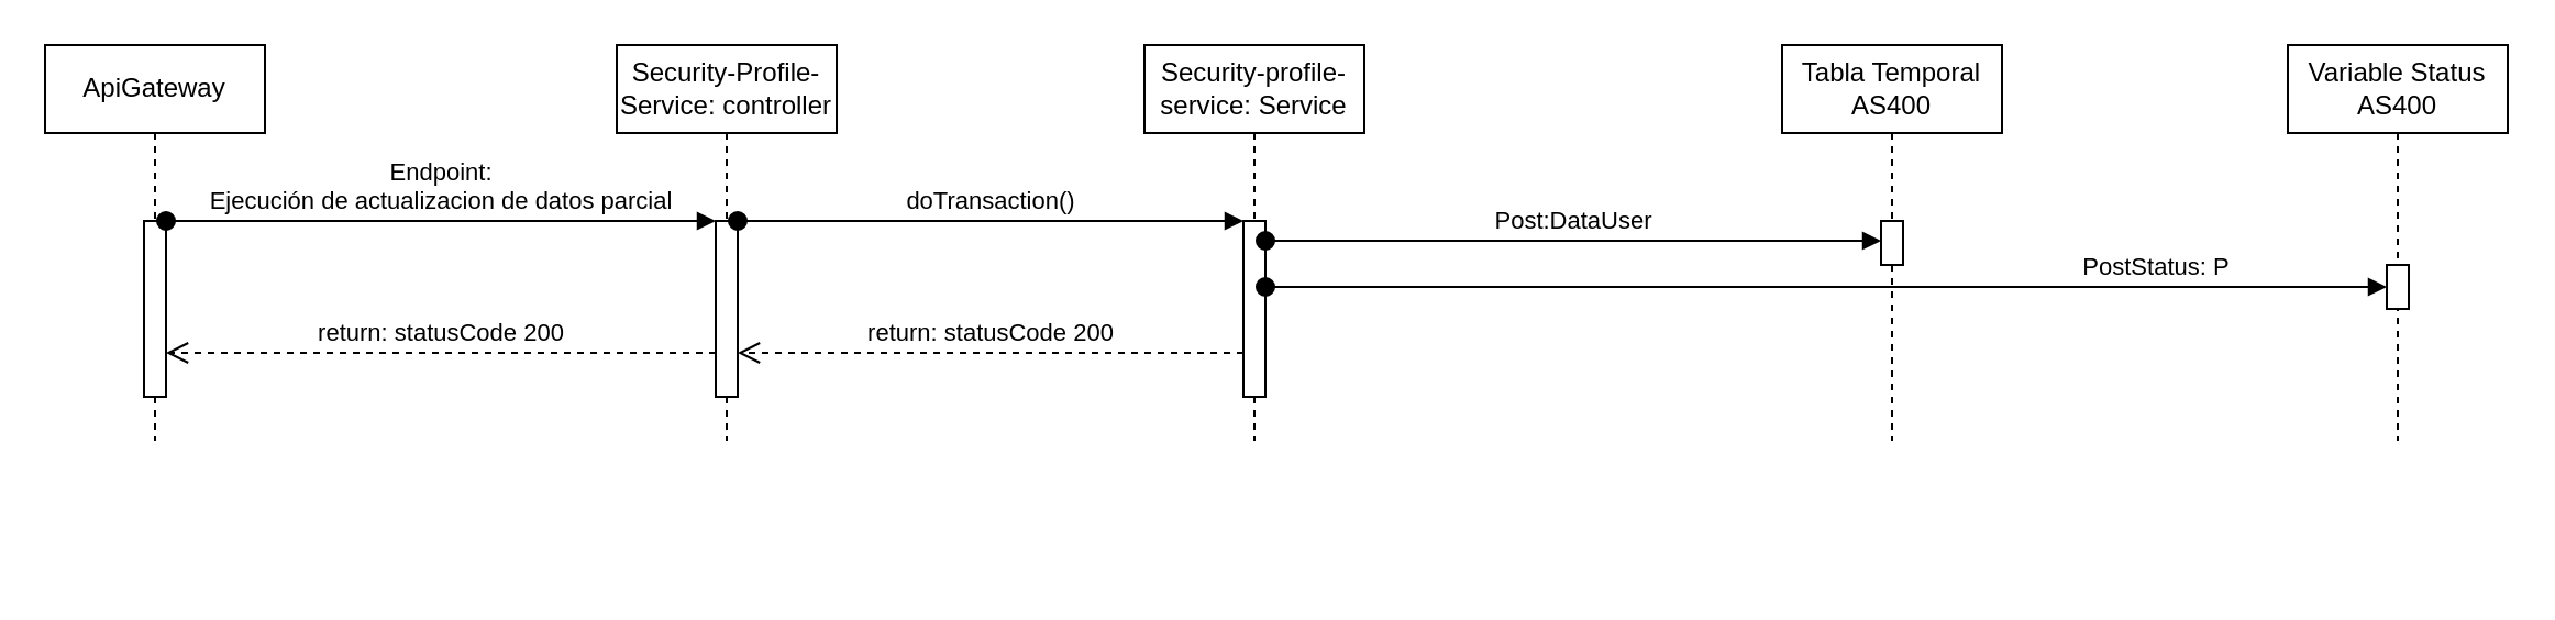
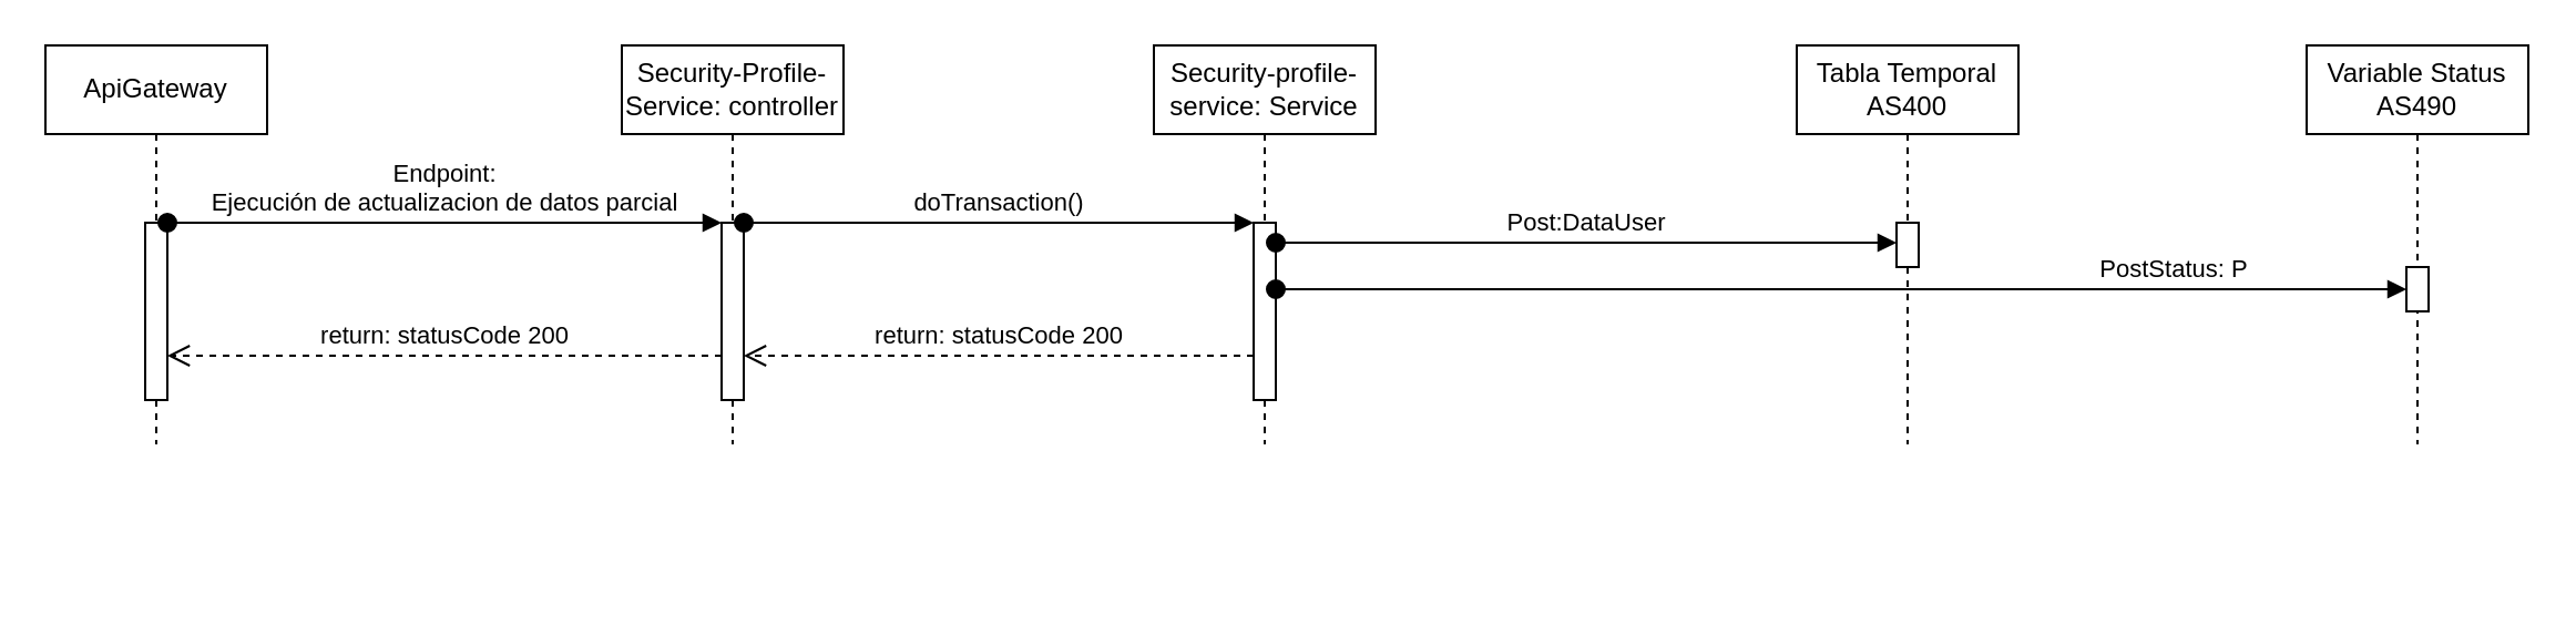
- <mxCell id="11" value="Variable Status AS400" style="shape=umlLifeline;perimeter=lifelinePerimeter;whiteSpace=wrap;html=1;container=0;dropTarget=0;collapsible=0;recursiveResize=0;outlineConnect=0;portConstraint=eastwest;newEdgeStyle={&quot;edgeStyle&quot;:&quot;elbowEdgeStyle&quot;,&quot;elbow&quot;:&quot;vertical&quot;,&quot;curved&quot;:0,&quot;rounded&quot;:0};" parent="1" vertex="1"><mxGeometry x="1040" y="20" width="100" height="180" as="geometry" /></mxCell>
+ <mxCell id="11" value="Variable Status AS490" style="shape=umlLifeline;perimeter=lifelinePerimeter;whiteSpace=wrap;html=1;container=0;dropTarget=0;collapsible=0;recursiveResize=0;outlineConnect=0;portConstraint=eastwest;newEdgeStyle={&quot;edgeStyle&quot;:&quot;elbowEdgeStyle&quot;,&quot;elbow&quot;:&quot;vertical&quot;,&quot;curved&quot;:0,&quot;rounded&quot;:0};" parent="1" vertex="1"><mxGeometry x="1040" y="20" width="100" height="180" as="geometry" /></mxCell>
